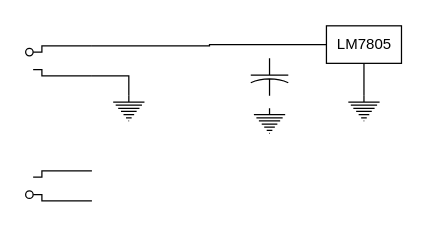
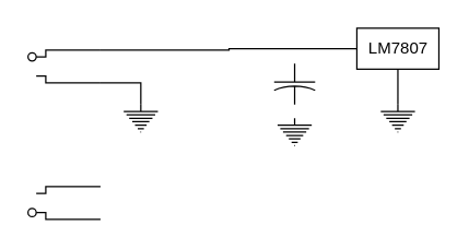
- <mxCell id="6" value="LM7805" style="rounded=0;whiteSpace=wrap;html=1;" vertex="1" parent="1"><mxGeometry x="260.5" y="20" width="60" height="30" as="geometry" /></mxCell>
+ <mxCell id="6" value="LM7807" style="rounded=0;whiteSpace=wrap;html=1;" vertex="1" parent="1"><mxGeometry x="260.5" y="20" width="60" height="30" as="geometry" /></mxCell>
